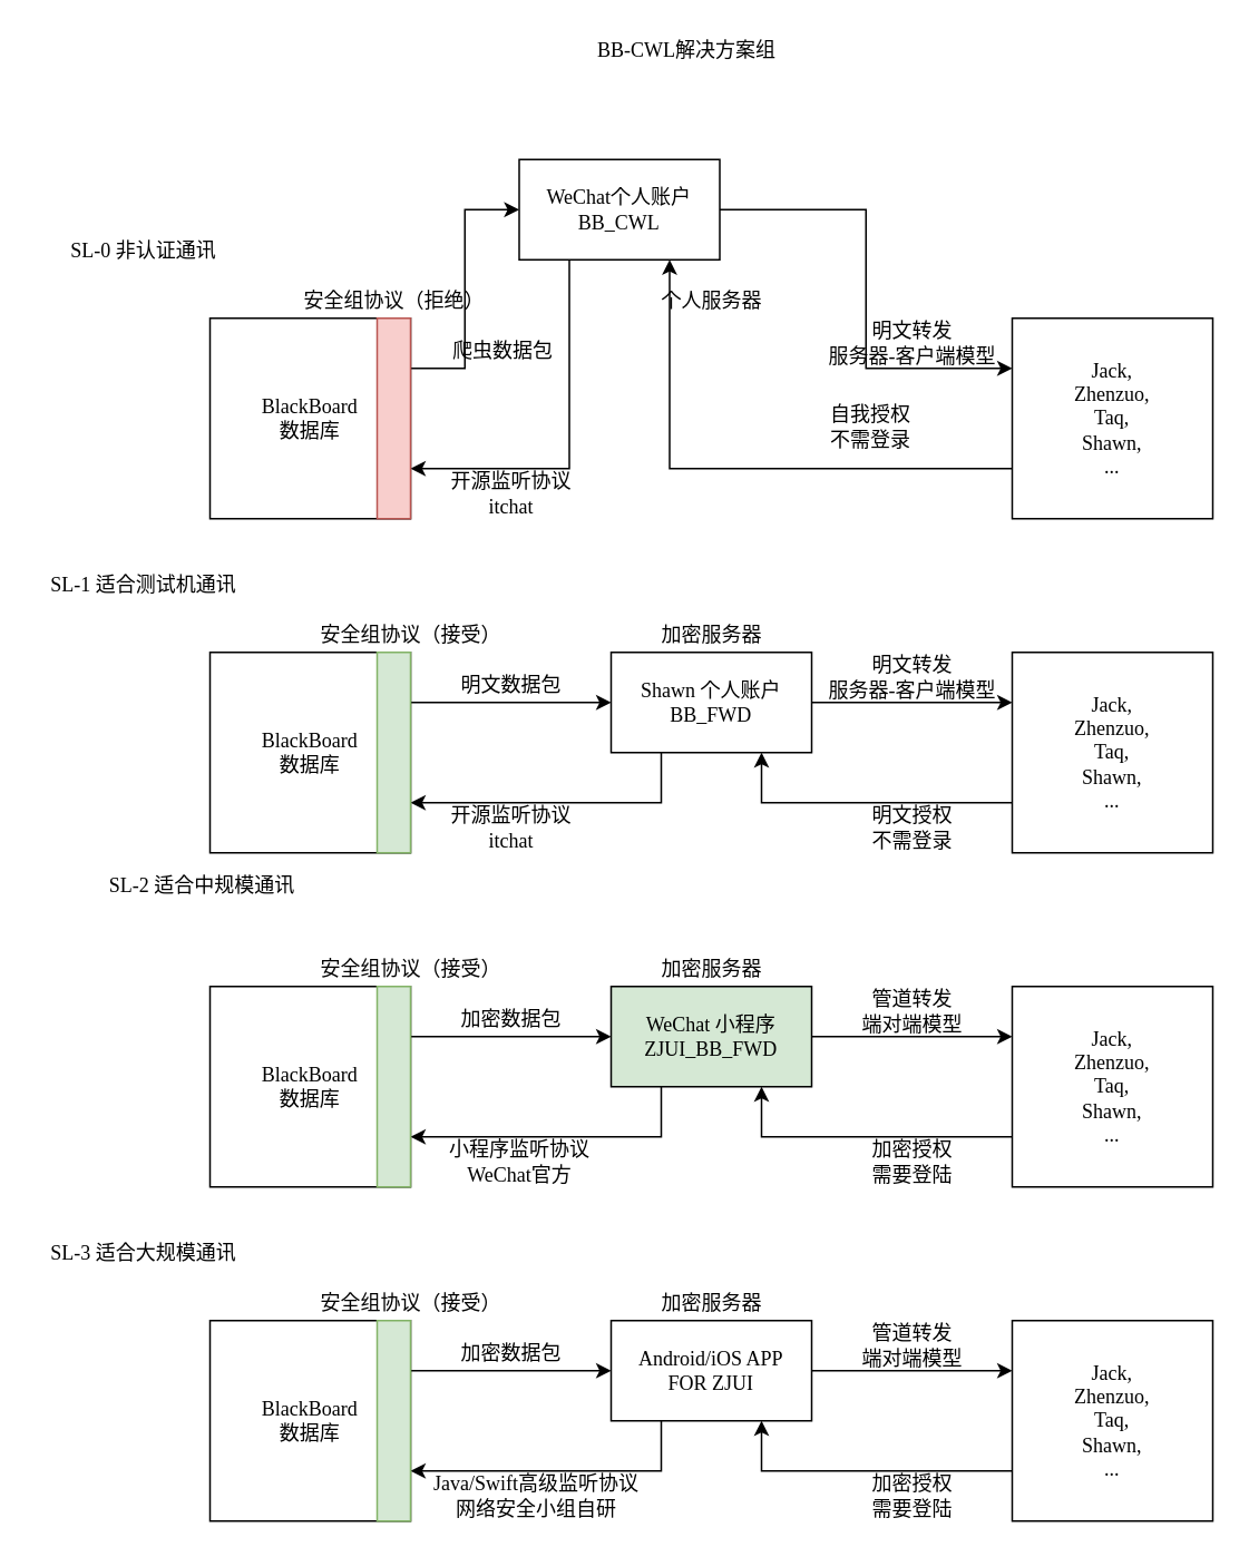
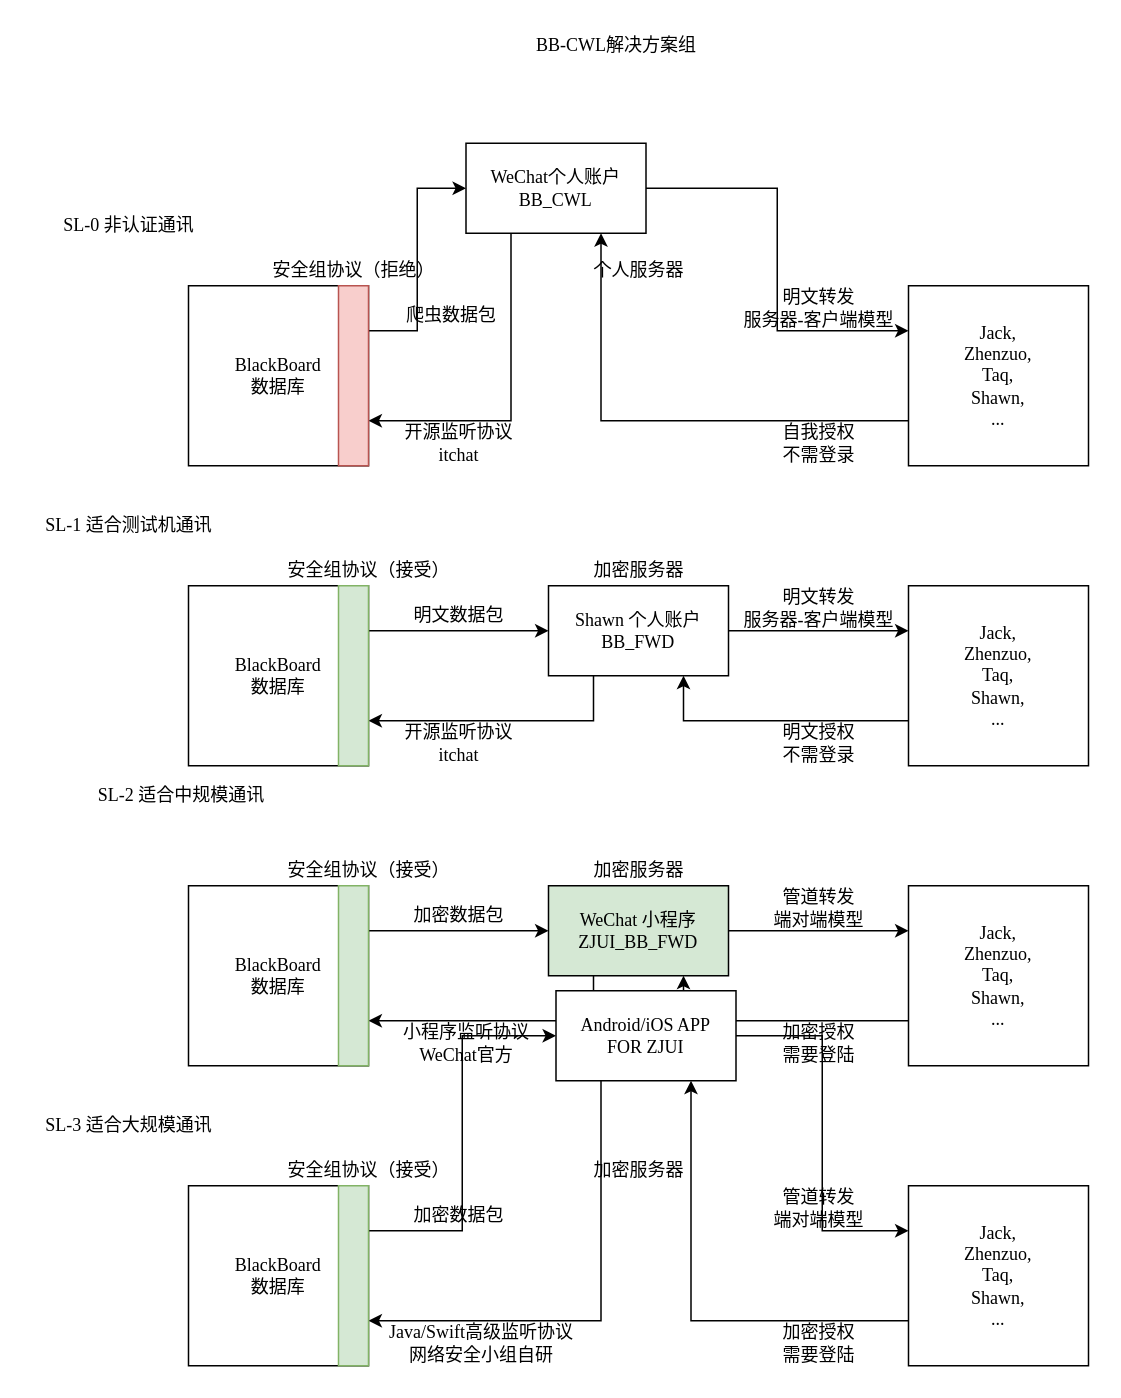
- <mxCell id="62" value="自我授权&lt;br&gt;不需登录" style="text;html=1;align=center;verticalAlign=middle;resizable=0;points=[];autosize=1;fontFamily=Verdana;" vertex="1" parent="1"><mxGeometry x="490" y="240" width="60" height="30" as="geometry" /></mxCell>
+ <mxCell id="62" value="自我授权&lt;br&gt;不需登录" style="text;html=1;align=center;verticalAlign=middle;resizable=0;points=[];autosize=1;fontFamily=Verdana;" vertex="1" parent="1"><mxGeometry x="515" y="280" width="60" height="30" as="geometry" /></mxCell>
- <mxCell id="33" value="Android/iOS APP&lt;br&gt;FOR ZJUI" style="rounded=0;whiteSpace=wrap;html=1;fontFamily=Verdana;" vertex="1" parent="1"><mxGeometry x="365" y="790" width="120" height="60" as="geometry" /></mxCell>
+ <mxCell id="33" value="Android/iOS APP&lt;br&gt;FOR ZJUI" style="rounded=0;whiteSpace=wrap;html=1;fontFamily=Verdana;" vertex="1" parent="1"><mxGeometry x="370" y="660" width="120" height="60" as="geometry" /></mxCell>
